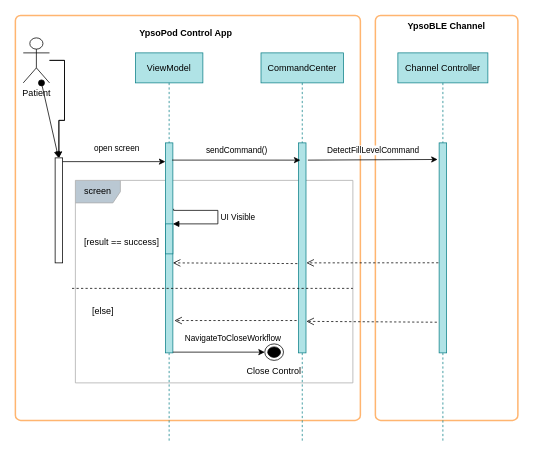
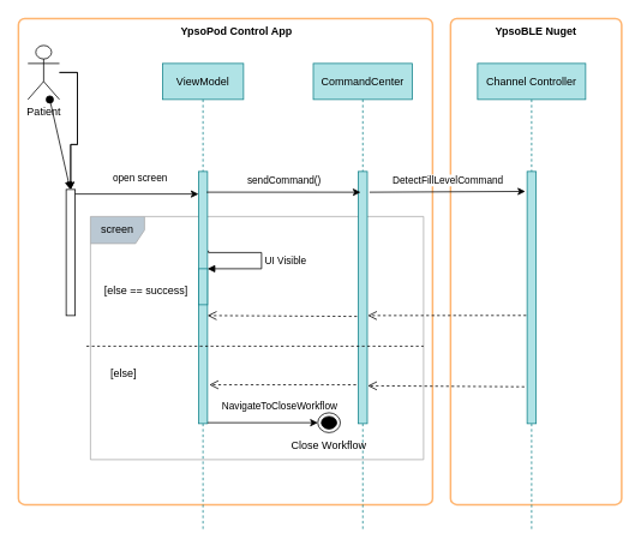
- <mxCell id="32" value="YpsoBLE Channel" style="text;align=center;fontStyle=1;verticalAlign=middle;spacingLeft=3;spacingRight=3;strokeColor=none;rotatable=0;points=[[0,0.5],[1,0.5]];portConstraint=eastwest;" vertex="1" parent="1"><mxGeometry x="505" y="20" width="180" height="26" as="geometry" /></mxCell>
+ <mxCell id="32" value="YpsoBLE Nuget" style="text;align=center;fontStyle=1;verticalAlign=middle;spacingLeft=3;spacingRight=3;strokeColor=none;rotatable=0;points=[[0,0.5],[1,0.5]];portConstraint=eastwest;" vertex="1" parent="1"><mxGeometry x="505" y="20" width="180" height="26" as="geometry" /></mxCell>
- <mxCell id="31" value="YpsoPod Control App" style="text;align=center;fontStyle=1;verticalAlign=middle;spacingLeft=3;spacingRight=3;strokeColor=none;rotatable=0;points=[[0,0.5],[1,0.5]];portConstraint=eastwest;" vertex="1" parent="1"><mxGeometry x="157.5" y="30" width="180" height="26" as="geometry" /></mxCell>
+ <mxCell id="31" value="YpsoPod Control App" style="text;align=center;fontStyle=1;verticalAlign=middle;spacingLeft=3;spacingRight=3;strokeColor=none;rotatable=0;points=[[0,0.5],[1,0.5]];portConstraint=eastwest;" vertex="1" parent="1"><mxGeometry x="172.5" y="20" width="180" height="26" as="geometry" /></mxCell>
- <mxCell id="19" value="[result == success]" style="text;html=1;strokeColor=none;fillColor=none;align=center;verticalAlign=middle;whiteSpace=wrap;rounded=0;" vertex="1" parent="1"><mxGeometry x="107" y="308" width="110" height="30" as="geometry" /></mxCell>
+ <mxCell id="19" value="[else == success]" style="text;html=1;strokeColor=none;fillColor=none;align=center;verticalAlign=middle;whiteSpace=wrap;rounded=0;" vertex="1" parent="1"><mxGeometry x="107" y="308" width="110" height="30" as="geometry" /></mxCell>
- <mxCell id="23" value="Close Control" style="text;html=1;strokeColor=none;fillColor=none;align=center;verticalAlign=middle;whiteSpace=wrap;rounded=0;" vertex="1" parent="1"><mxGeometry x="310" y="480" width="110" height="30" as="geometry" /></mxCell>
+ <mxCell id="23" value="Close Workflow" style="text;html=1;strokeColor=none;fillColor=none;align=center;verticalAlign=middle;whiteSpace=wrap;rounded=0;" vertex="1" parent="1"><mxGeometry x="310" y="480" width="110" height="30" as="geometry" /></mxCell>
